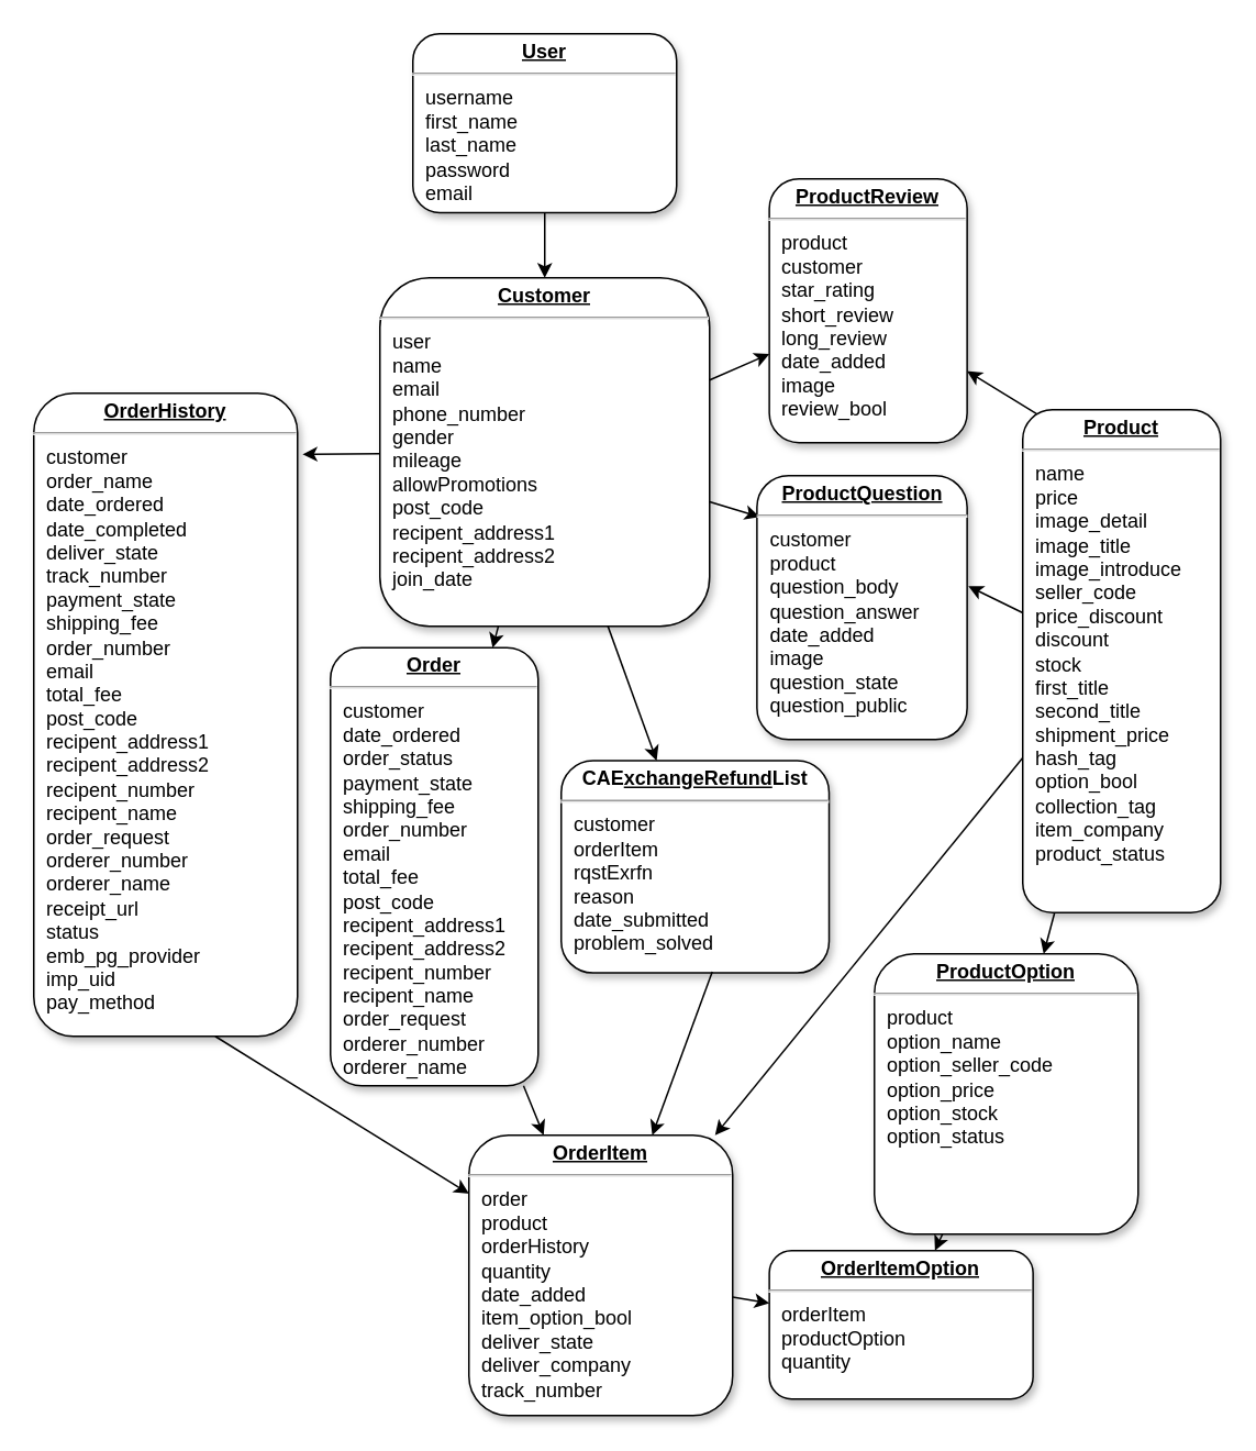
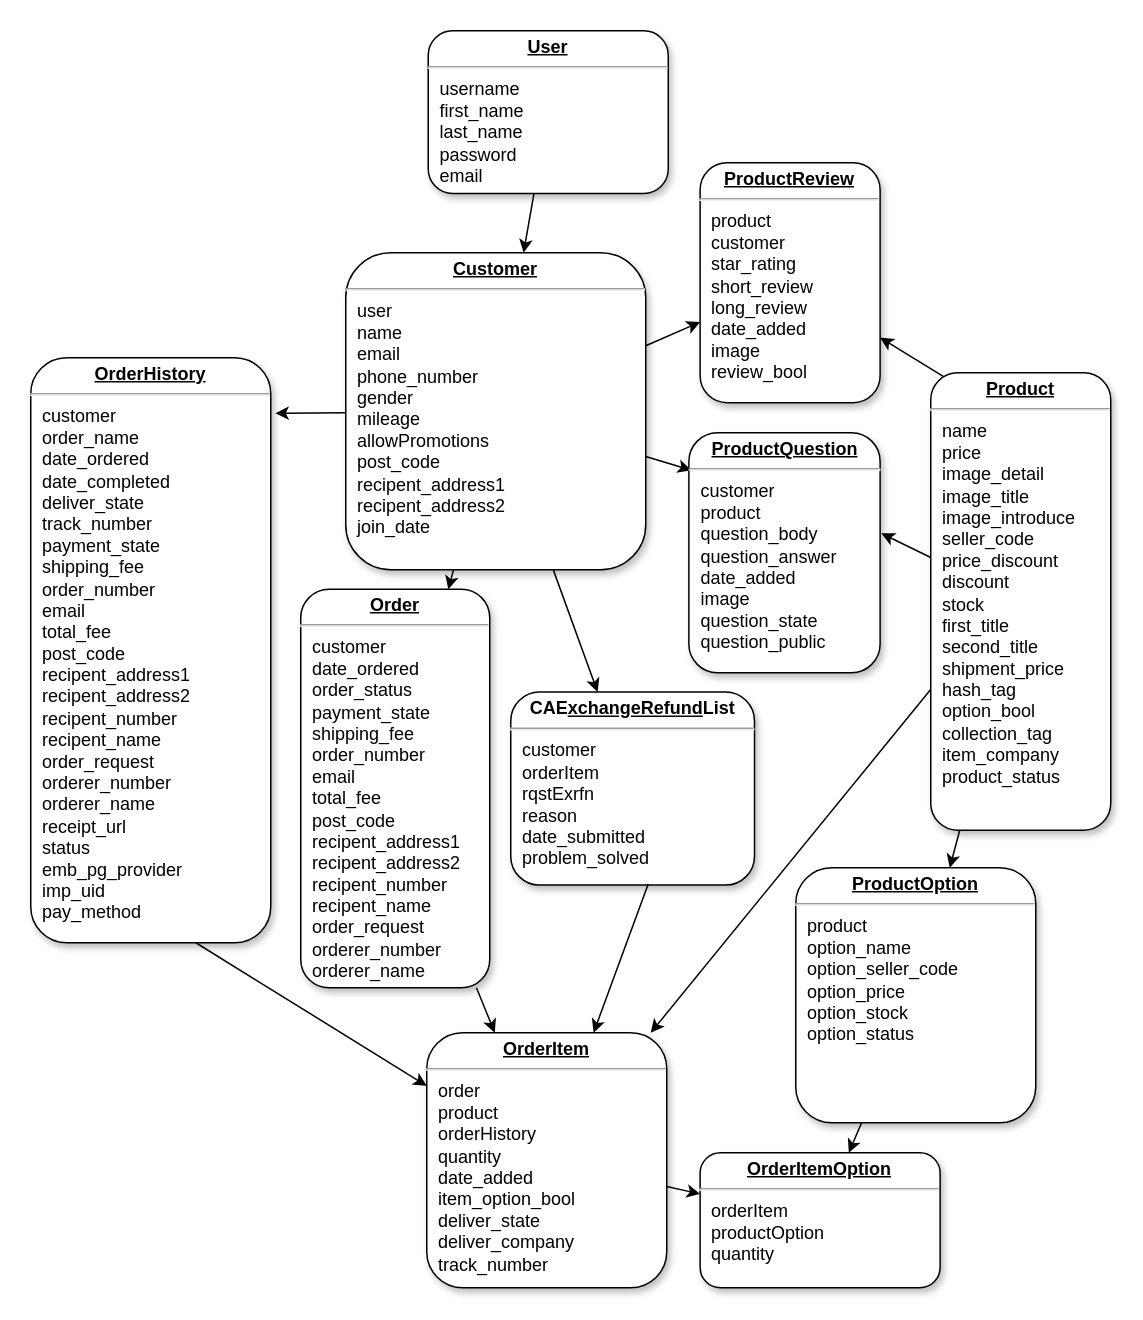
- <mxCell id="5" value="&lt;p style=&quot;margin: 0px ; margin-top: 4px ; text-align: center ; text-decoration: underline&quot;&gt;&lt;b&gt;User&lt;/b&gt;&lt;/p&gt;&lt;hr&gt;&lt;p style=&quot;margin: 0px ; margin-left: 8px&quot;&gt;username&lt;/p&gt;&lt;p style=&quot;margin: 0px ; margin-left: 8px&quot;&gt;first_name&lt;/p&gt;&lt;p style=&quot;margin: 0px ; margin-left: 8px&quot;&gt;last_name&lt;/p&gt;&lt;p style=&quot;margin: 0px ; margin-left: 8px&quot;&gt;password&lt;/p&gt;&lt;p style=&quot;margin: 0px ; margin-left: 8px&quot;&gt;email&lt;/p&gt;" style="verticalAlign=top;align=left;overflow=fill;fontSize=12;fontFamily=Helvetica;html=1;shadow=1;rounded=1;" parent="1" vertex="1"><mxGeometry x="250" y="20.07" width="160" height="108.36" as="geometry" /></mxCell>
+ <mxCell id="5" value="&lt;p style=&quot;margin: 0px ; margin-top: 4px ; text-align: center ; text-decoration: underline&quot;&gt;&lt;b&gt;User&lt;/b&gt;&lt;/p&gt;&lt;hr&gt;&lt;p style=&quot;margin: 0px ; margin-left: 8px&quot;&gt;username&lt;/p&gt;&lt;p style=&quot;margin: 0px ; margin-left: 8px&quot;&gt;first_name&lt;/p&gt;&lt;p style=&quot;margin: 0px ; margin-left: 8px&quot;&gt;last_name&lt;/p&gt;&lt;p style=&quot;margin: 0px ; margin-left: 8px&quot;&gt;password&lt;/p&gt;&lt;p style=&quot;margin: 0px ; margin-left: 8px&quot;&gt;email&lt;/p&gt;" style="verticalAlign=top;align=left;overflow=fill;fontSize=12;fontFamily=Helvetica;html=1;shadow=1;rounded=1;" parent="1" vertex="1"><mxGeometry x="285" y="20.07" width="160" height="108.36" as="geometry" /></mxCell>
- <mxCell id="20" value="&lt;p style=&quot;margin: 0px ; margin-top: 4px ; text-align: center ; text-decoration: underline&quot;&gt;&lt;strong&gt;OrderItemOption&lt;/strong&gt;&lt;/p&gt;&lt;hr&gt;&lt;p style=&quot;margin: 0px ; margin-left: 8px&quot;&gt;orderItem&lt;/p&gt;&lt;p style=&quot;margin: 0px ; margin-left: 8px&quot;&gt;productOption&lt;/p&gt;&lt;p style=&quot;margin: 0px ; margin-left: 8px&quot;&gt;quantity&lt;br&gt;&lt;/p&gt;&lt;p style=&quot;margin: 0px ; margin-left: 8px&quot;&gt;&lt;br&gt;&lt;/p&gt;" style="verticalAlign=top;align=left;overflow=fill;fontSize=12;fontFamily=Helvetica;html=1;shadow=1;rounded=1;" parent="1" vertex="1"><mxGeometry x="466.25" y="758" width="160" height="90" as="geometry" /></mxCell>
+ <mxCell id="20" value="&lt;p style=&quot;margin: 0px ; margin-top: 4px ; text-align: center ; text-decoration: underline&quot;&gt;&lt;strong&gt;OrderItemOption&lt;/strong&gt;&lt;/p&gt;&lt;hr&gt;&lt;p style=&quot;margin: 0px ; margin-left: 8px&quot;&gt;orderItem&lt;/p&gt;&lt;p style=&quot;margin: 0px ; margin-left: 8px&quot;&gt;productOption&lt;/p&gt;&lt;p style=&quot;margin: 0px ; margin-left: 8px&quot;&gt;quantity&lt;br&gt;&lt;/p&gt;&lt;p style=&quot;margin: 0px ; margin-left: 8px&quot;&gt;&lt;br&gt;&lt;/p&gt;" style="verticalAlign=top;align=left;overflow=fill;fontSize=12;fontFamily=Helvetica;html=1;shadow=1;rounded=1;" parent="1" vertex="1"><mxGeometry x="466.25" y="768" width="160" height="90" as="geometry" /></mxCell>
